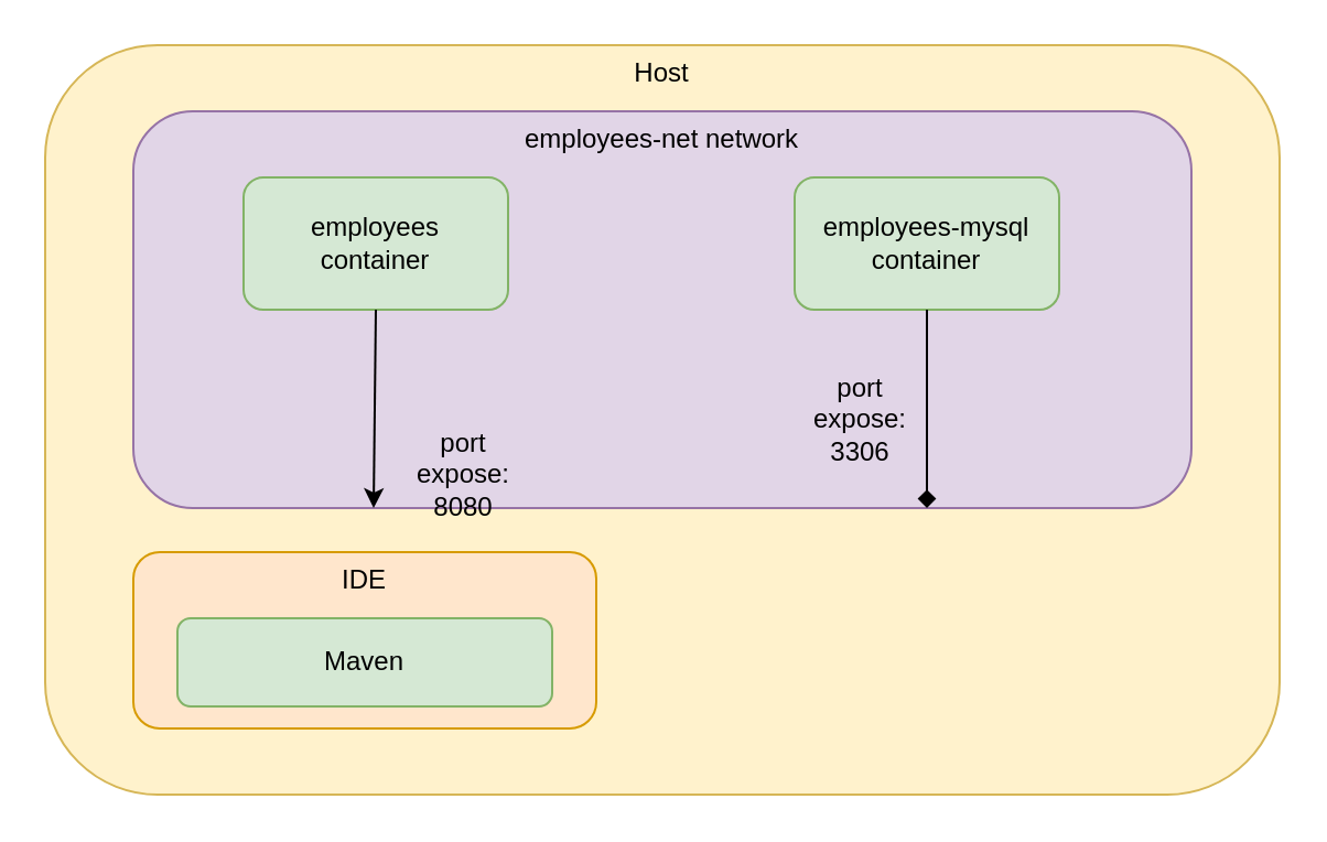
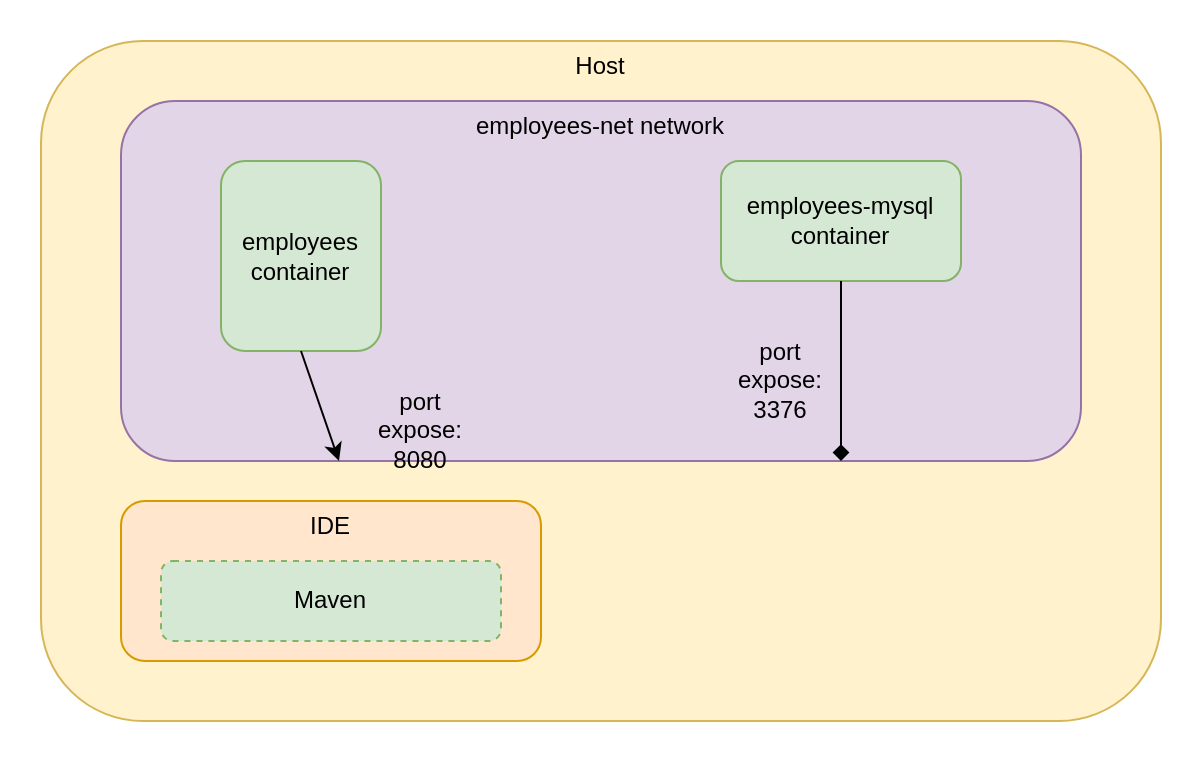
- <mxCell id="4" value="employees &lt;br&gt;container" style="rounded=1;whiteSpace=wrap;html=1;fillColor=#d5e8d4;strokeColor=#82b366;" parent="1" vertex="1"><mxGeometry x="110" y="80" width="120" height="60" as="geometry" /></mxCell>
+ <mxCell id="4" value="employees &lt;br&gt;container" style="rounded=1;whiteSpace=wrap;html=1;fillColor=#d5e8d4;strokeColor=#82b366;" parent="1" vertex="1"><mxGeometry x="110" y="80" width="80" height="95" as="geometry" /></mxCell>
- <mxCell id="10" value="port expose: 3306" style="text;html=1;strokeColor=none;fillColor=none;align=center;verticalAlign=middle;whiteSpace=wrap;rounded=0;" parent="1" vertex="1"><mxGeometry x="370" y="180" width="40" height="20" as="geometry" /></mxCell>
+ <mxCell id="10" value="port expose: 3376" style="text;html=1;strokeColor=none;fillColor=none;align=center;verticalAlign=middle;whiteSpace=wrap;rounded=0;" parent="1" vertex="1"><mxGeometry x="370" y="180" width="40" height="20" as="geometry" /></mxCell>
- <mxCell id="11" value="Maven" style="rounded=1;whiteSpace=wrap;html=1;fillColor=#d5e8d4;strokeColor=#82b366;" parent="1" vertex="1"><mxGeometry x="80" y="280" width="170" height="40" as="geometry" /></mxCell>
+ <mxCell id="11" value="Maven" style="rounded=1;whiteSpace=wrap;html=1;fillColor=#d5e8d4;strokeColor=#82b366;dashed=1;" parent="1" vertex="1"><mxGeometry x="80" y="280" width="170" height="40" as="geometry" /></mxCell>
